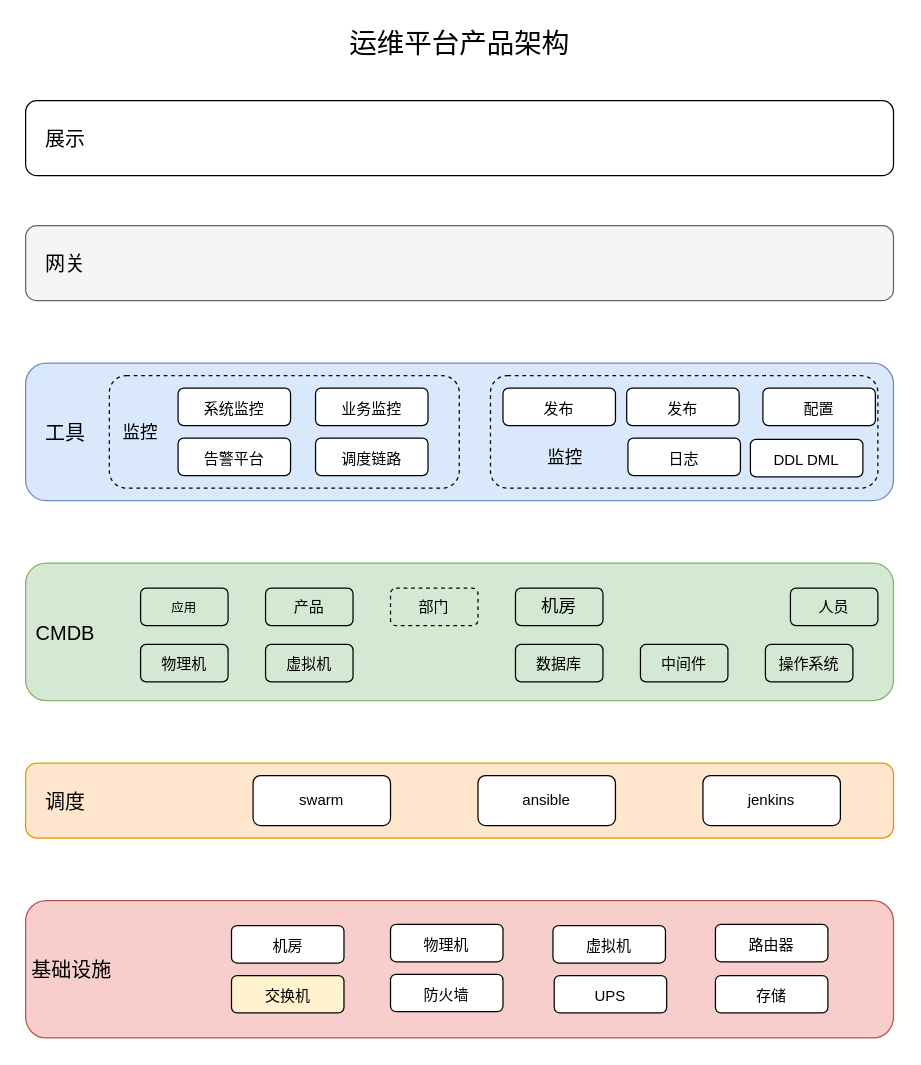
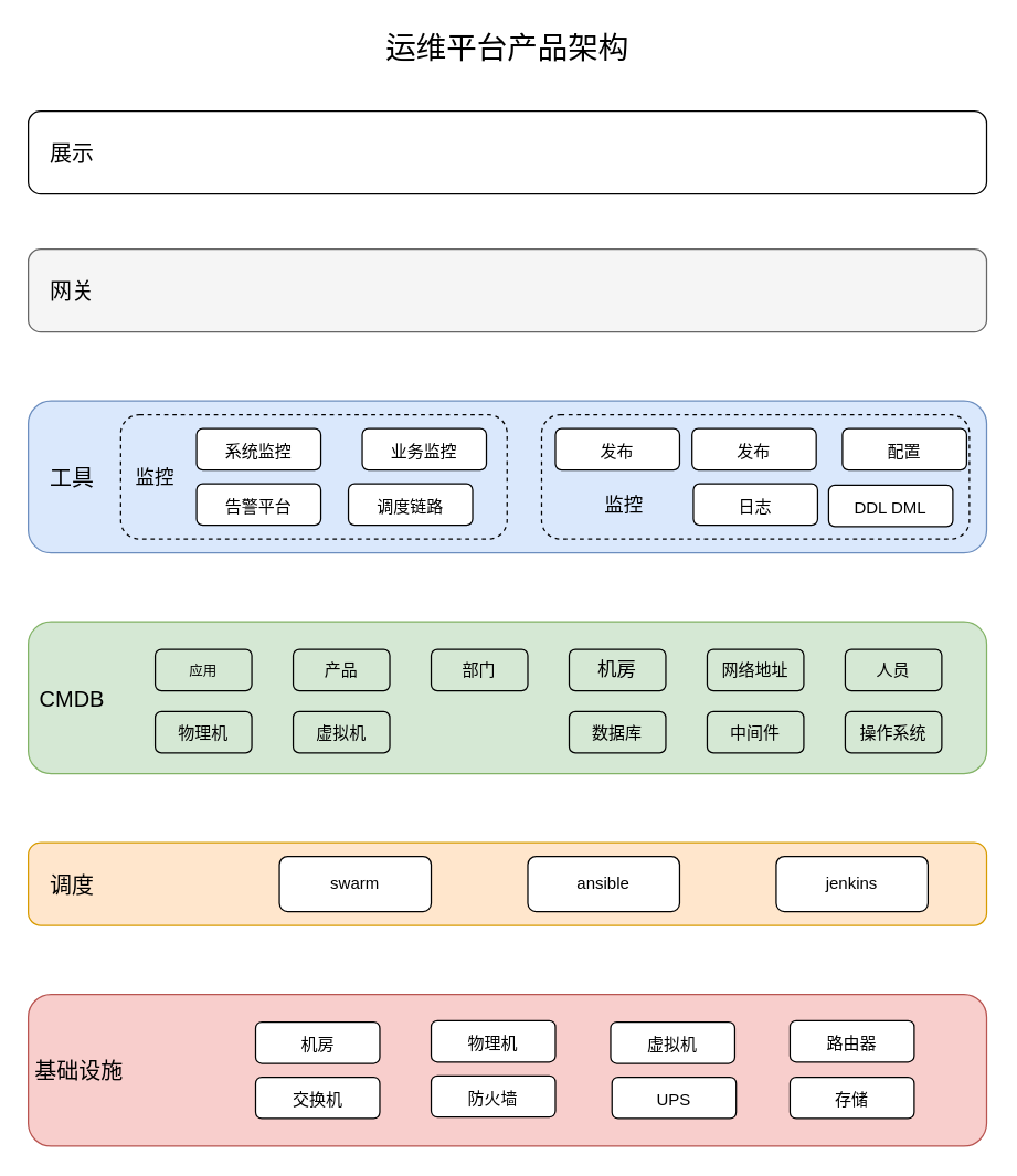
- <mxCell id="10" value="&lt;font style=&quot;font-size: 12px&quot;&gt;业务监控&lt;/font&gt;" style="rounded=1;whiteSpace=wrap;html=1;fontSize=16;" vertex="1" parent="1"><mxGeometry x="252" y="310" width="90" height="30" as="geometry" /></mxCell>
+ <mxCell id="10" value="&lt;font style=&quot;font-size: 12px&quot;&gt;业务监控&lt;/font&gt;" style="rounded=1;whiteSpace=wrap;html=1;fontSize=16;" vertex="1" parent="1"><mxGeometry x="262" y="310" width="90" height="30" as="geometry" /></mxCell>
- <mxCell id="26" value="&lt;font style=&quot;font-size: 12px&quot;&gt;部门&lt;/font&gt;" style="rounded=1;whiteSpace=wrap;html=1;fontSize=14;fillColor=none;dashed=1;" vertex="1" parent="1"><mxGeometry x="312" y="470" width="70" height="30" as="geometry" /></mxCell>
+ <mxCell id="26" value="&lt;font style=&quot;font-size: 12px&quot;&gt;部门&lt;/font&gt;" style="rounded=1;whiteSpace=wrap;html=1;fontSize=14;fillColor=none;" vertex="1" parent="1"><mxGeometry x="312" y="470" width="70" height="30" as="geometry" /></mxCell>
+ <mxCell id="28" value="&lt;font style=&quot;font-size: 12px&quot;&gt;网络地址&lt;/font&gt;" style="rounded=1;whiteSpace=wrap;html=1;fontSize=14;fillColor=none;" vertex="1" parent="1"><mxGeometry x="512" y="470" width="70" height="30" as="geometry" /></mxCell>
- <mxCell id="29" value="&lt;font style=&quot;font-size: 12px&quot;&gt;人员&lt;/font&gt;" style="rounded=1;whiteSpace=wrap;html=1;fontSize=14;fillColor=none;" vertex="1" parent="1"><mxGeometry x="632" y="470" width="70" height="30" as="geometry" /></mxCell>
+ <mxCell id="29" value="&lt;font style=&quot;font-size: 12px&quot;&gt;人员&lt;/font&gt;" style="rounded=1;whiteSpace=wrap;html=1;fontSize=14;fillColor=none;" vertex="1" parent="1"><mxGeometry x="612" y="470" width="70" height="30" as="geometry" /></mxCell>
- <mxCell id="44" value="&lt;font style=&quot;font-size: 12px&quot;&gt;交换机&lt;/font&gt;" style="rounded=1;whiteSpace=wrap;html=1;fontSize=16;fillColor=#fff2cc;" vertex="1" parent="1"><mxGeometry x="184.75" y="780" width="90" height="30" as="geometry" /></mxCell>
+ <mxCell id="44" value="&lt;font style=&quot;font-size: 12px&quot;&gt;交换机&lt;/font&gt;" style="rounded=1;whiteSpace=wrap;html=1;fontSize=16;" vertex="1" parent="1"><mxGeometry x="184.75" y="780" width="90" height="30" as="geometry" /></mxCell>
